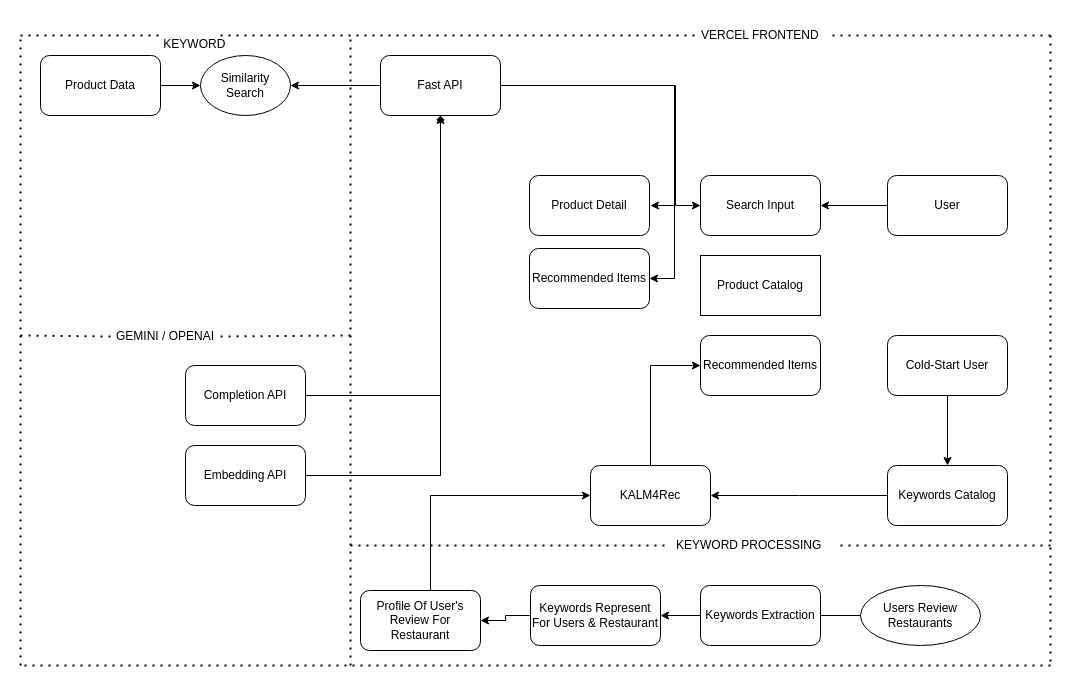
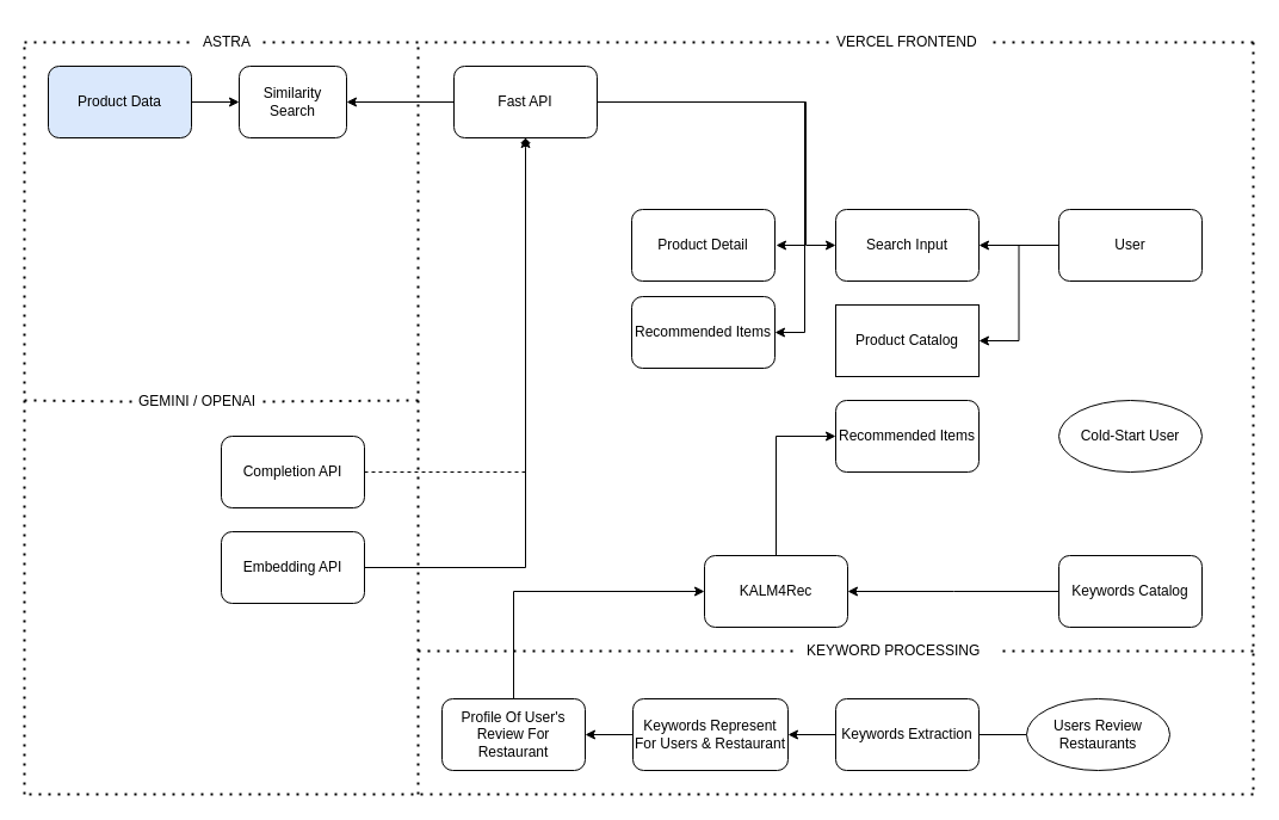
- <mxCell id="47" value="&amp;nbsp; &amp;nbsp;KEYWORD" style="text;strokeColor=none;fillColor=none;align=left;verticalAlign=middle;spacingLeft=4;spacingRight=4;overflow=hidden;points=[[0,0.5],[1,0.5]];portConstraint=eastwest;rotatable=0;whiteSpace=wrap;html=1;" vertex="1" parent="1"><mxGeometry x="154" y="20" width="80" height="30" as="geometry" /></mxCell>
+ <mxCell id="47" value="&amp;nbsp; &amp;nbsp;ASTRA" style="text;strokeColor=none;fillColor=none;align=left;verticalAlign=middle;spacingLeft=4;spacingRight=4;overflow=hidden;points=[[0,0.5],[1,0.5]];portConstraint=eastwest;rotatable=0;whiteSpace=wrap;html=1;" vertex="1" parent="1"><mxGeometry x="154" y="20" width="80" height="30" as="geometry" /></mxCell>
- <mxCell id="31" value="Product Data" style="rounded=1;whiteSpace=wrap;html=1;" vertex="1" parent="1"><mxGeometry x="40" y="55" width="120" height="60" as="geometry" /></mxCell>
+ <mxCell id="31" value="Product Data" style="rounded=1;whiteSpace=wrap;html=1;fillColor=#dae8fc;" vertex="1" parent="1"><mxGeometry x="40" y="55" width="120" height="60" as="geometry" /></mxCell>
- <mxCell id="29" value="Similarity Search" style="ellipse;whiteSpace=wrap;html=1;" vertex="1" parent="1"><mxGeometry x="200" y="55" width="90" height="60" as="geometry" /></mxCell>
+ <mxCell id="29" value="Similarity Search" style="rounded=1;whiteSpace=wrap;html=1;" vertex="1" parent="1"><mxGeometry x="200" y="55" width="90" height="60" as="geometry" /></mxCell>
+ <mxCell id="3" style="edgeStyle=orthogonalEdgeStyle;rounded=0;orthogonalLoop=1;jettySize=auto;html=1;entryX=1;entryY=0.5;entryDx=0;entryDy=0;" edge="1" parent="1" source="4" target="20"><mxGeometry relative="1" as="geometry" /></mxCell>
- <mxCell id="6" value="Cold-Start User" style="rounded=1;whiteSpace=wrap;html=1;" vertex="1" parent="1"><mxGeometry x="887" y="335" width="120" height="60" as="geometry" /></mxCell>
+ <mxCell id="6" value="Cold-Start User" style="ellipse;whiteSpace=wrap;html=1;" vertex="1" parent="1"><mxGeometry x="887" y="335" width="120" height="60" as="geometry" /></mxCell>
- <mxCell id="32" style="edgeStyle=orthogonalEdgeStyle;rounded=0;orthogonalLoop=1;jettySize=auto;html=1;entryX=0.5;entryY=1;entryDx=0;entryDy=0;" edge="1" parent="1" source="33" target="27"><mxGeometry relative="1" as="geometry" /></mxCell>
+ <mxCell id="32" style="edgeStyle=orthogonalEdgeStyle;rounded=0;orthogonalLoop=1;jettySize=auto;html=1;entryX=0.5;entryY=1;entryDx=0;entryDy=0;dashed=1;" edge="1" parent="1" source="33" target="27"><mxGeometry relative="1" as="geometry" /></mxCell>
- <mxCell id="5" style="edgeStyle=orthogonalEdgeStyle;rounded=0;orthogonalLoop=1;jettySize=auto;html=1;" edge="1" parent="1" source="6" target="8"><mxGeometry relative="1" as="geometry" /></mxCell>
- <mxCell id="18" value="Profile Of User's Review For Restaurant" style="rounded=1;whiteSpace=wrap;html=1;" vertex="1" parent="1"><mxGeometry x="360" y="590" width="120" height="60" as="geometry" /></mxCell>
+ <mxCell id="18" value="Profile Of User's Review For Restaurant" style="rounded=1;whiteSpace=wrap;html=1;" vertex="1" parent="1"><mxGeometry x="370" y="585" width="120" height="60" as="geometry" /></mxCell>
